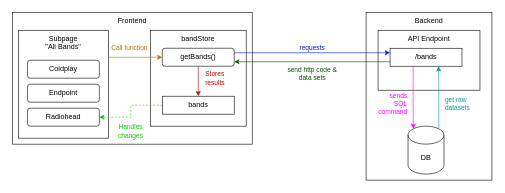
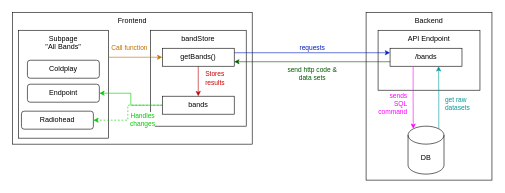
- <mxCell id="12" value="getBands()" style="whiteSpace=wrap;html=1;rounded=1;" parent="1" vertex="1"><mxGeometry x="270" y="80" width="120" height="30" as="geometry" /></mxCell>
+ <mxCell id="12" value="getBands()" style="rounded=0;whiteSpace=wrap;html=1;" parent="1" vertex="1"><mxGeometry x="270" y="80" width="120" height="30" as="geometry" /></mxCell>
+ <mxCell id="7" style="edgeStyle=orthogonalEdgeStyle;rounded=0;orthogonalLoop=1;jettySize=auto;html=1;exitX=0;exitY=0.5;exitDx=0;exitDy=0;entryX=1;entryY=0.5;entryDx=0;entryDy=0;strokeColor=#00CC00;" parent="1" source="9" target="20" edge="1"><mxGeometry relative="1" as="geometry" /></mxCell>
- <mxCell id="21" value="Radiohead" style="rounded=1;whiteSpace=wrap;html=1;" parent="1" vertex="1"><mxGeometry x="45" y="180" width="120" height="30" as="geometry" /></mxCell>
+ <mxCell id="21" value="Radiohead" style="rounded=1;whiteSpace=wrap;html=1;" parent="1" vertex="1"><mxGeometry x="35" y="185" width="120" height="30" as="geometry" /></mxCell>
